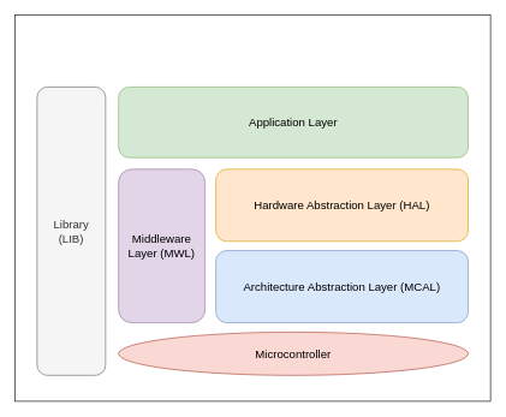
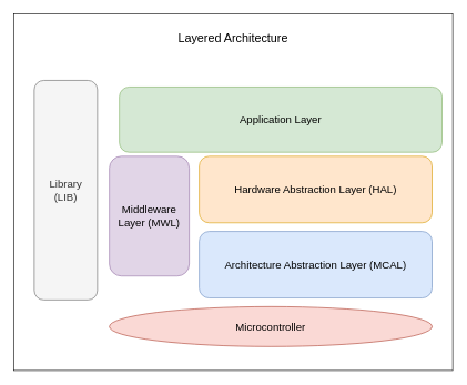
+ <mxCell id="7" value="&lt;font style=&quot;font-size: 18px;&quot;&gt;Layered Architecture&lt;/font&gt;" style="text;html=1;strokeColor=none;fillColor=none;align=center;verticalAlign=middle;whiteSpace=wrap;rounded=0;fontSize=16;" parent="1" vertex="1"><mxGeometry x="225" y="42" width="250" height="30" as="geometry" /></mxCell>
- <mxCell id="5" value="Application Layer" style="rounded=1;whiteSpace=wrap;html=1;fontSize=16;fillColor=#d5e8d4;strokeColor=#82b366;" parent="1" vertex="1"><mxGeometry x="164" y="120" width="485" height="98" as="geometry" /></mxCell>
+ <mxCell id="5" value="Application Layer" style="rounded=1;whiteSpace=wrap;html=1;fontSize=16;fillColor=#d5e8d4;strokeColor=#82b366;" parent="1" vertex="1"><mxGeometry x="179" y="130" width="485" height="98" as="geometry" /></mxCell>
- <mxCell id="6" value="Library&lt;br&gt;(LIB)" style="rounded=1;whiteSpace=wrap;html=1;fontSize=16;fillColor=#f5f5f5;fontColor=#333333;strokeColor=#666666;" parent="1" vertex="1"><mxGeometry x="51" y="120" width="95" height="400" as="geometry" /></mxCell>
+ <mxCell id="6" value="Library&lt;br&gt;(LIB)" style="rounded=1;whiteSpace=wrap;html=1;fontSize=16;fillColor=#f5f5f5;fontColor=#333333;strokeColor=#666666;" parent="1" vertex="1"><mxGeometry x="51" y="120" width="95" height="330" as="geometry" /></mxCell>
- <mxCell id="9" value="Middleware Layer (MWL)" style="rounded=1;whiteSpace=wrap;html=1;fontSize=16;fillColor=#e1d5e7;strokeColor=#9673a6;" parent="1" vertex="1"><mxGeometry x="164" y="234" width="120" height="213" as="geometry" /></mxCell>
+ <mxCell id="9" value="Middleware Layer (MWL)" style="rounded=1;whiteSpace=wrap;html=1;fontSize=16;fillColor=#e1d5e7;strokeColor=#9673a6;" parent="1" vertex="1"><mxGeometry x="164" y="234" width="120" height="180" as="geometry" /></mxCell>
